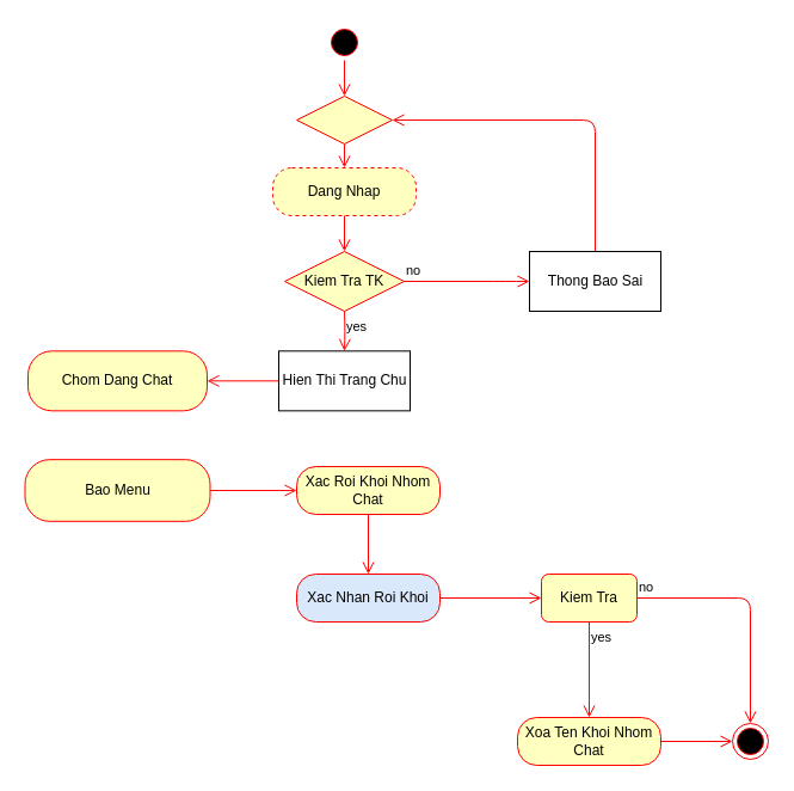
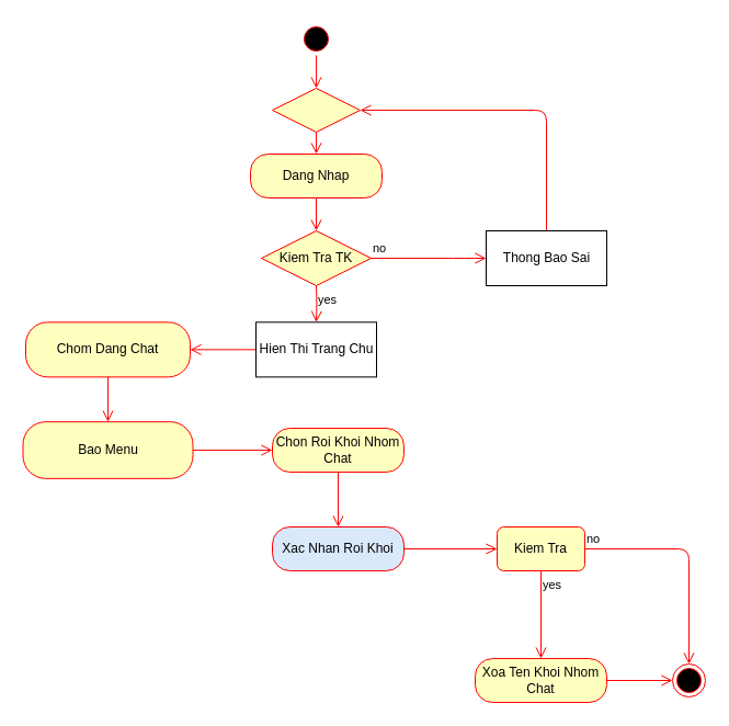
- <mxCell id="4" value="&lt;div&gt;Dang Nhap&lt;br&gt;&lt;/div&gt;" style="rounded=1;whiteSpace=wrap;html=1;arcSize=40;fontColor=#000000;fillColor=#ffffc0;strokeColor=#ff0000;dashed=1;" vertex="1" parent="1"><mxGeometry x="228" y="140" width="120" height="40" as="geometry" /></mxCell>
+ <mxCell id="4" value="&lt;div&gt;Dang Nhap&lt;br&gt;&lt;/div&gt;" style="rounded=1;whiteSpace=wrap;html=1;arcSize=40;fontColor=#000000;fillColor=#ffffc0;strokeColor=#ff0000;" vertex="1" parent="1"><mxGeometry x="228" y="140" width="120" height="40" as="geometry" /></mxCell>
+ <mxCell id="13" style="edgeStyle=orthogonalEdgeStyle;rounded=0;orthogonalLoop=1;jettySize=auto;html=1;exitX=0.5;exitY=1;exitDx=0;exitDy=0;entryX=0.5;entryY=0;entryDx=0;entryDy=0;endArrow=open;endFill=0;endSize=8;strokeColor=#FF0505;" edge="1" parent="1" source="14" target="16"><mxGeometry relative="1" as="geometry" /></mxCell>
- <mxCell id="20" value="Xac Roi Khoi Nhom Chat" style="rounded=1;whiteSpace=wrap;html=1;arcSize=40;fontColor=#000000;fillColor=#ffffc0;strokeColor=#ff0000;" vertex="1" parent="1"><mxGeometry x="248" y="390" width="120" height="40" as="geometry" /></mxCell>
+ <mxCell id="20" value="Chon Roi Khoi Nhom Chat" style="rounded=1;whiteSpace=wrap;html=1;arcSize=40;fontColor=#000000;fillColor=#ffffc0;strokeColor=#ff0000;" vertex="1" parent="1"><mxGeometry x="248" y="390" width="120" height="40" as="geometry" /></mxCell>
